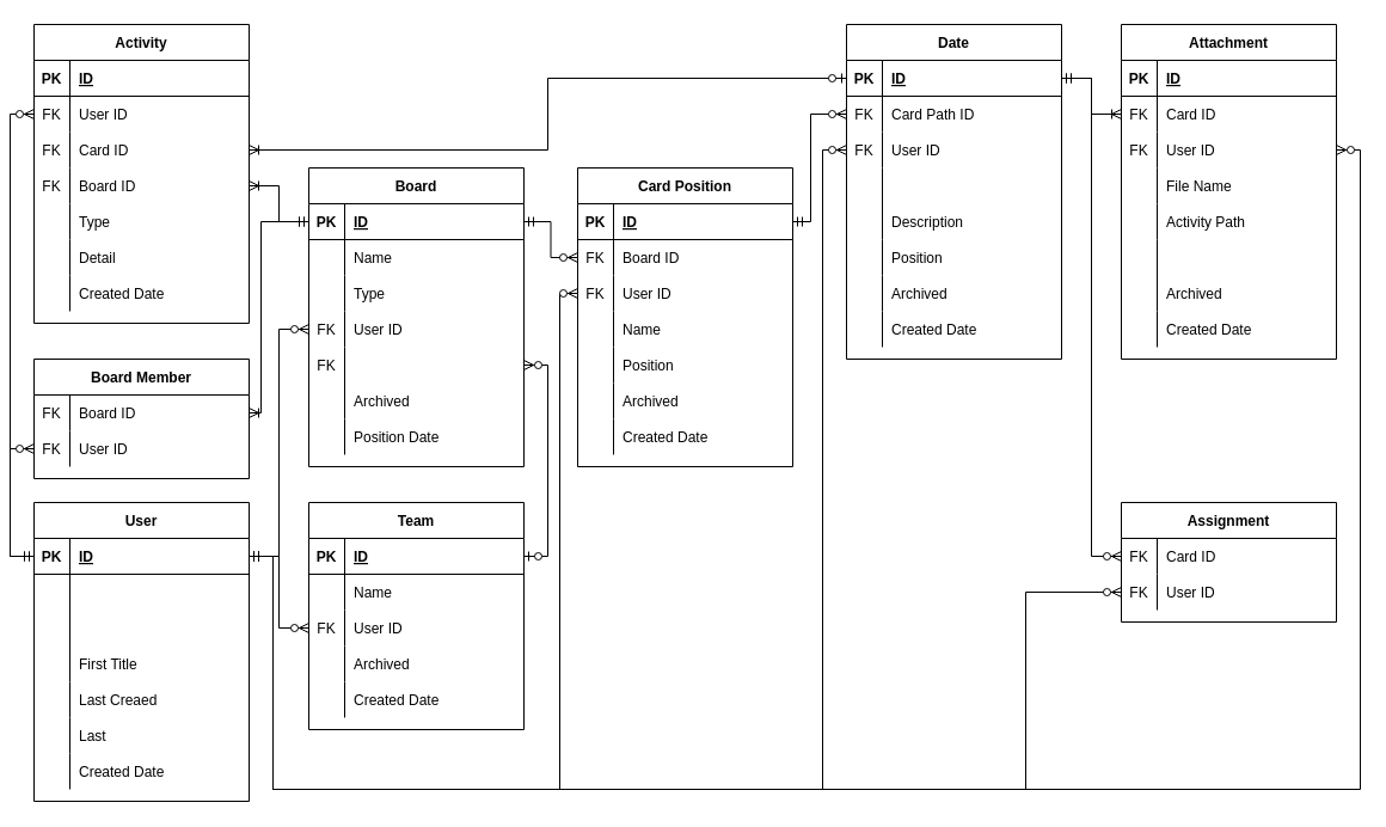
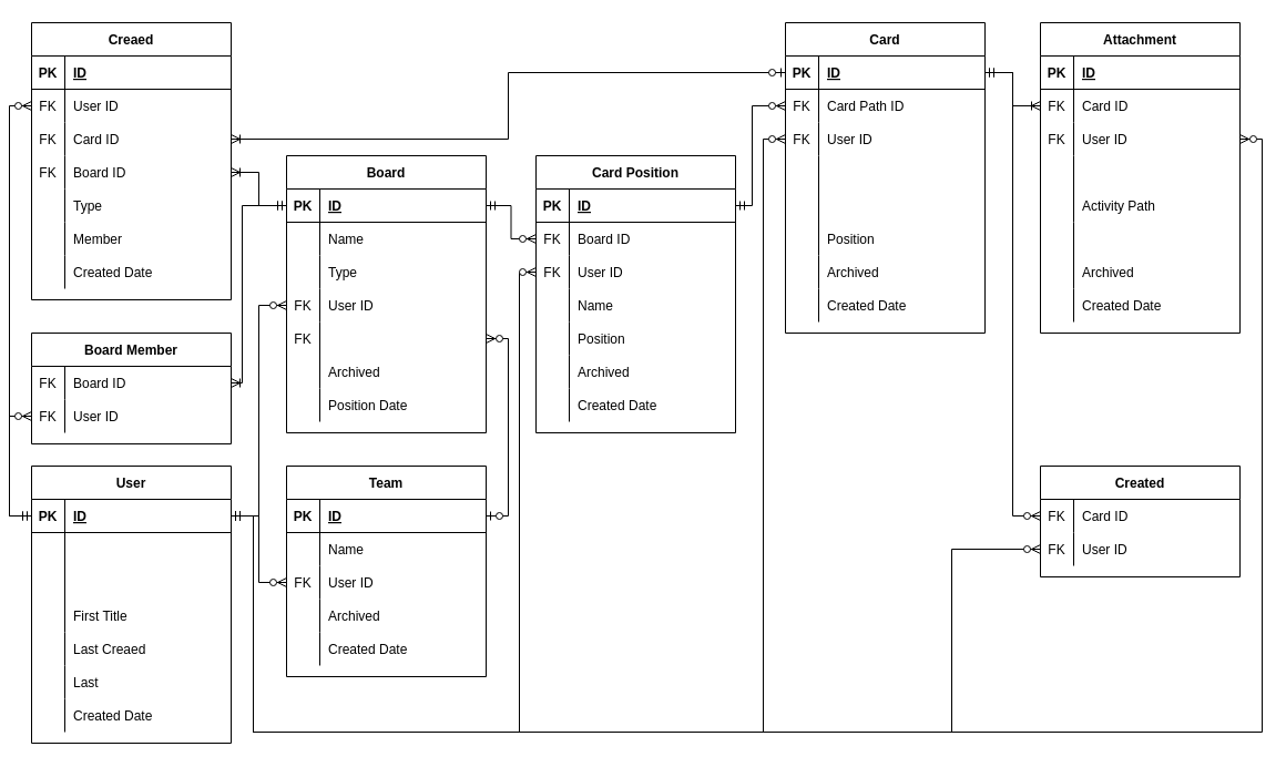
- <mxCell id="2" value="Activity" style="shape=table;startSize=30;container=1;collapsible=1;childLayout=tableLayout;fixedRows=1;rowLines=0;fontStyle=1;align=center;resizeLast=1;" vertex="1" parent="1"><mxGeometry x="20" y="20" width="180" height="250" as="geometry" /></mxCell>
+ <mxCell id="2" value="Creaed" style="shape=table;startSize=30;container=1;collapsible=1;childLayout=tableLayout;fixedRows=1;rowLines=0;fontStyle=1;align=center;resizeLast=1;" vertex="1" parent="1"><mxGeometry x="20" y="20" width="180" height="250" as="geometry" /></mxCell>
- <mxCell id="110" value="Date" style="shape=table;startSize=30;container=1;collapsible=1;childLayout=tableLayout;fixedRows=1;rowLines=0;fontStyle=1;align=center;resizeLast=1;fontFamily=Helvetica;" vertex="1" parent="1"><mxGeometry x="700" y="20" width="180" height="280" as="geometry" /></mxCell>
+ <mxCell id="110" value="Card" style="shape=table;startSize=30;container=1;collapsible=1;childLayout=tableLayout;fixedRows=1;rowLines=0;fontStyle=1;align=center;resizeLast=1;fontFamily=Helvetica;" vertex="1" parent="1"><mxGeometry x="700" y="20" width="180" height="280" as="geometry" /></mxCell>
- <mxCell id="146" value="File Name" style="shape=partialRectangle;connectable=0;fillColor=none;top=0;left=0;bottom=0;right=0;align=left;spacingLeft=6;overflow=hidden;" vertex="1" parent="144"><mxGeometry x="30" width="150" height="30" as="geometry" /></mxCell>
- <mxCell id="124" value="Description" style="shape=partialRectangle;connectable=0;fillColor=none;top=0;left=0;bottom=0;right=0;align=left;spacingLeft=6;overflow=hidden;" vertex="1" parent="122"><mxGeometry x="30" width="150" height="30" as="geometry" /></mxCell>
- <mxCell id="20" value="Detail" style="shape=partialRectangle;connectable=0;fillColor=none;top=0;left=0;bottom=0;right=0;align=left;spacingLeft=6;overflow=hidden;" vertex="1" parent="18"><mxGeometry x="30" width="150" height="30" as="geometry" /></mxCell>
+ <mxCell id="20" value="Member" style="shape=partialRectangle;connectable=0;fillColor=none;top=0;left=0;bottom=0;right=0;align=left;spacingLeft=6;overflow=hidden;" vertex="1" parent="18"><mxGeometry x="30" width="150" height="30" as="geometry" /></mxCell>
- <mxCell id="158" value="Assignment" style="shape=table;startSize=30;container=1;collapsible=1;childLayout=tableLayout;fixedRows=1;rowLines=0;fontStyle=1;align=center;resizeLast=1;fontFamily=Helvetica;" vertex="1" parent="1"><mxGeometry x="930" y="420" width="180" height="100" as="geometry" /></mxCell>
+ <mxCell id="158" value="Created" style="shape=table;startSize=30;container=1;collapsible=1;childLayout=tableLayout;fixedRows=1;rowLines=0;fontStyle=1;align=center;resizeLast=1;fontFamily=Helvetica;" vertex="1" parent="1"><mxGeometry x="930" y="420" width="180" height="100" as="geometry" /></mxCell>
